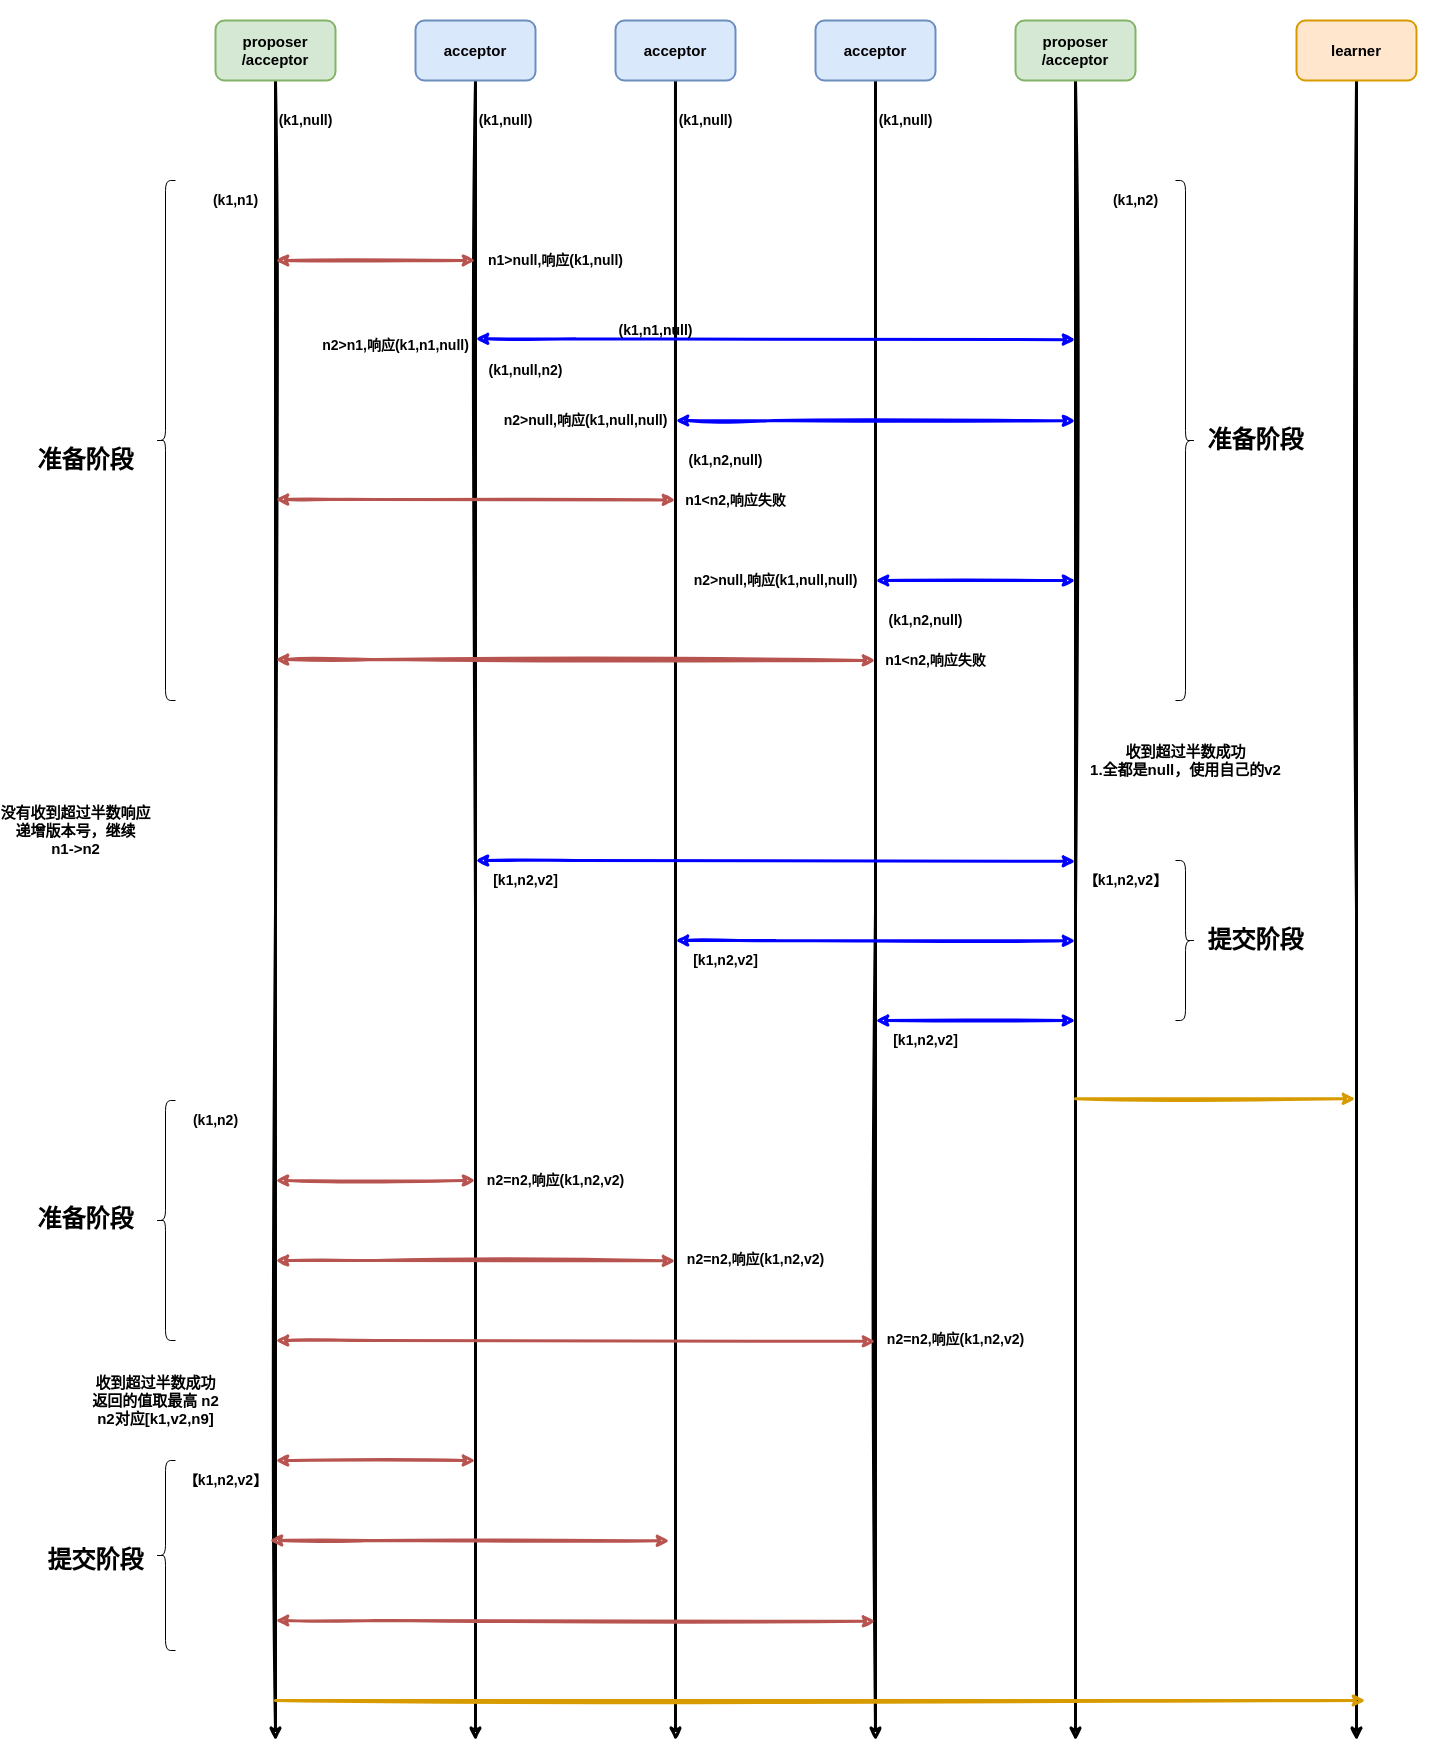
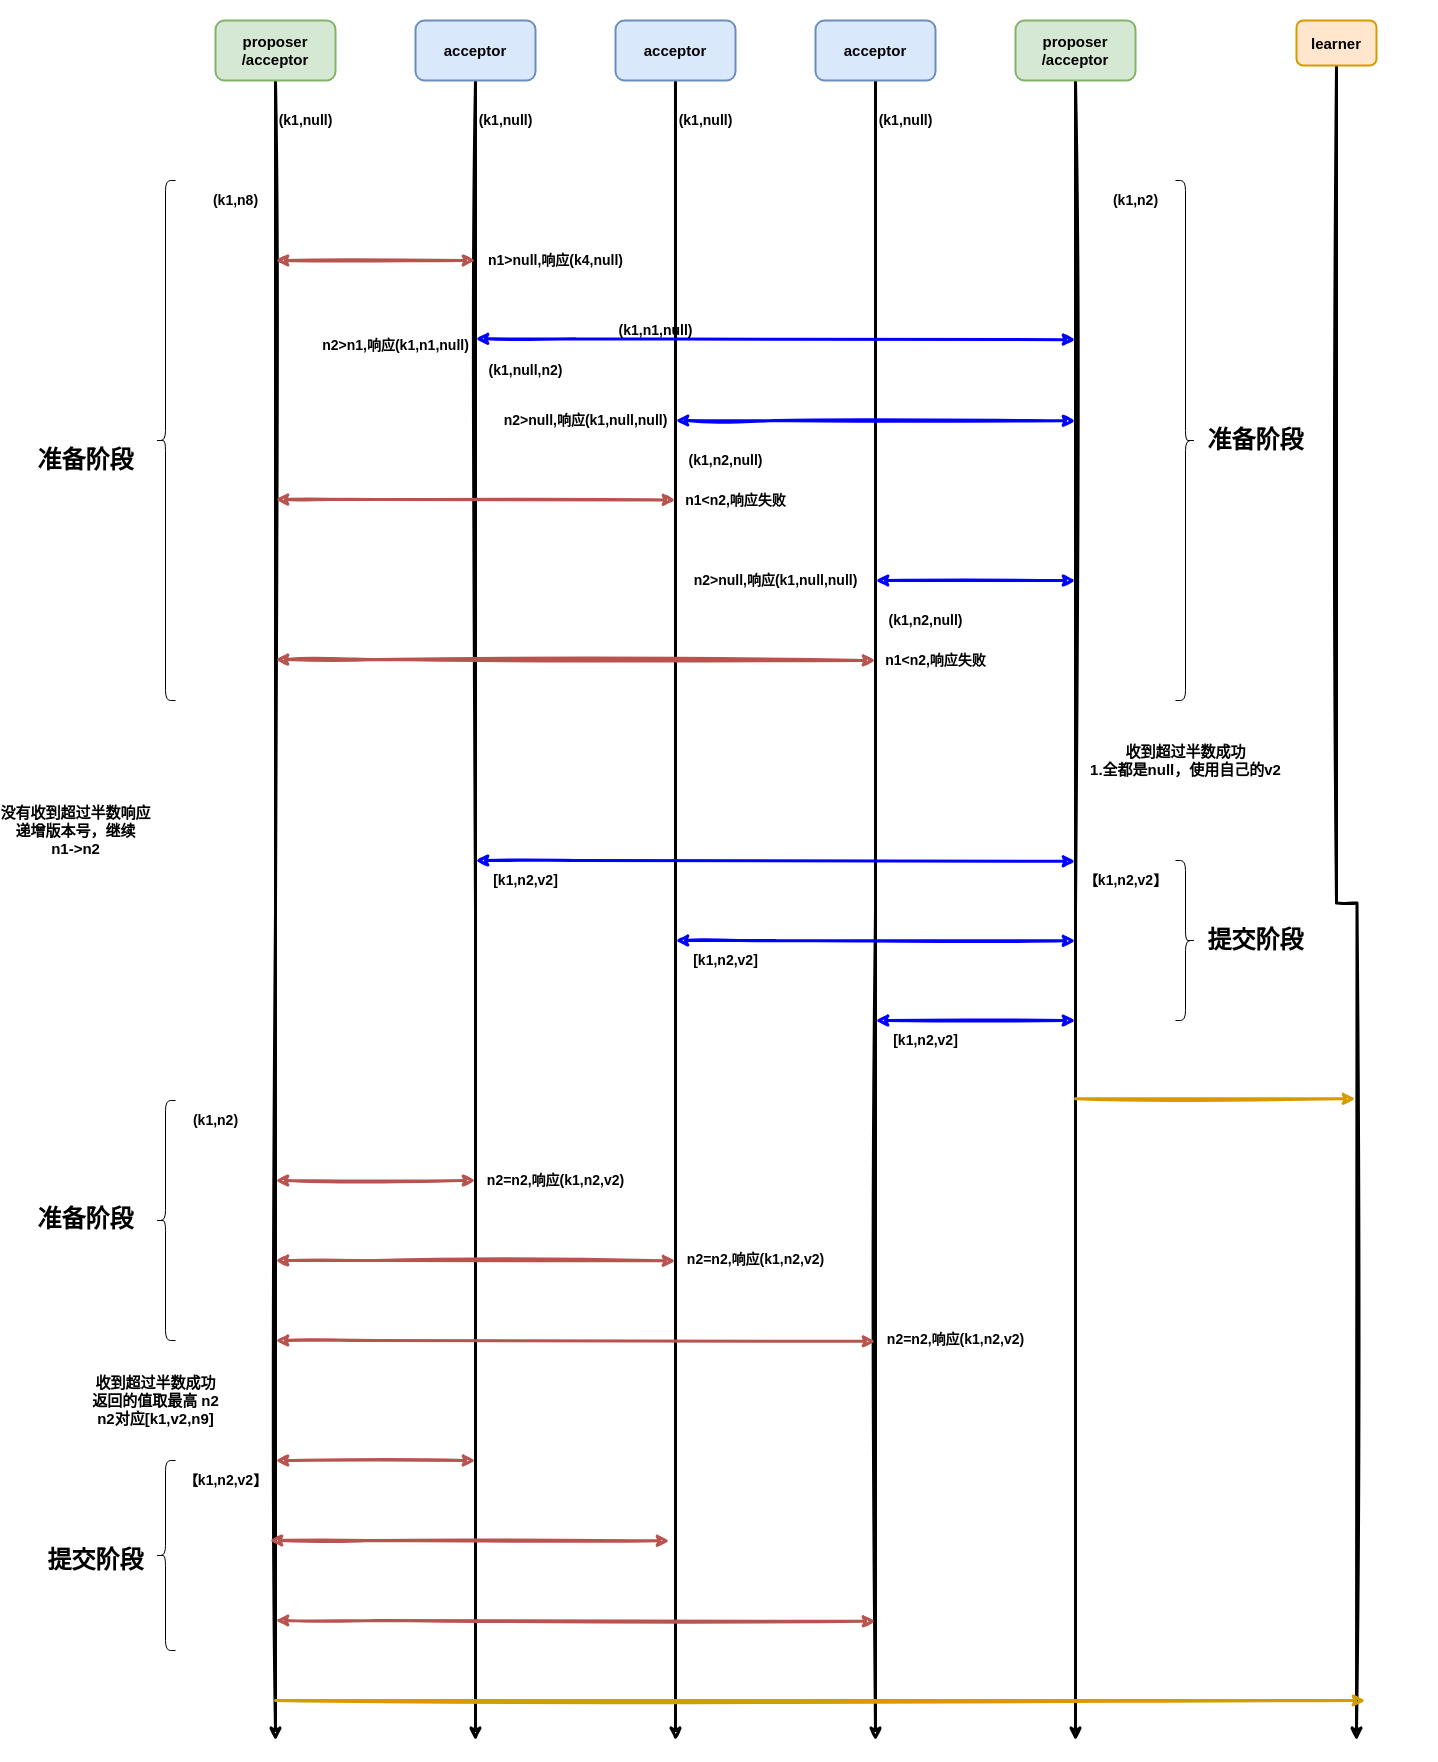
- <mxCell id="28" value="learner" style="rounded=1;whiteSpace=wrap;html=1;strokeWidth=2;fillWeight=4;hachureGap=8;hachureAngle=45;fillColor=#ffe6cc;sketch=0;strokeColor=#d79b00;fontSize=15;fontStyle=1" vertex="1" parent="1"><mxGeometry x="1291" y="20" width="120" height="60" as="geometry" /></mxCell>
+ <mxCell id="28" value="learner" style="rounded=1;whiteSpace=wrap;html=1;strokeWidth=2;fillWeight=4;hachureGap=8;hachureAngle=45;fillColor=#ffe6cc;sketch=0;strokeColor=#d79b00;fontSize=15;fontStyle=1" vertex="1" parent="1"><mxGeometry x="1291" y="20" width="80" height="45" as="geometry" /></mxCell>
- <mxCell id="16" value="(k1,n1)" style="text;strokeColor=none;fillColor=none;html=1;fontSize=14;fontStyle=1;verticalAlign=middle;align=center;sketch=0;" vertex="1" parent="1"><mxGeometry x="180" y="180" width="100" height="40" as="geometry" /></mxCell>
+ <mxCell id="16" value="(k1,n8)" style="text;strokeColor=none;fillColor=none;html=1;fontSize=14;fontStyle=1;verticalAlign=middle;align=center;sketch=0;" vertex="1" parent="1"><mxGeometry x="180" y="180" width="100" height="40" as="geometry" /></mxCell>
- <mxCell id="17" value="n1&amp;gt;null,响应(k1,null)" style="text;html=1;fontSize=14;fontStyle=1;verticalAlign=middle;align=center;sketch=0;" vertex="1" parent="1"><mxGeometry x="500" y="240" width="100" height="40" as="geometry" /></mxCell>
+ <mxCell id="17" value="n1&amp;gt;null,响应(k4,null)" style="text;html=1;fontSize=14;fontStyle=1;verticalAlign=middle;align=center;sketch=0;" vertex="1" parent="1"><mxGeometry x="500" y="240" width="100" height="40" as="geometry" /></mxCell>
